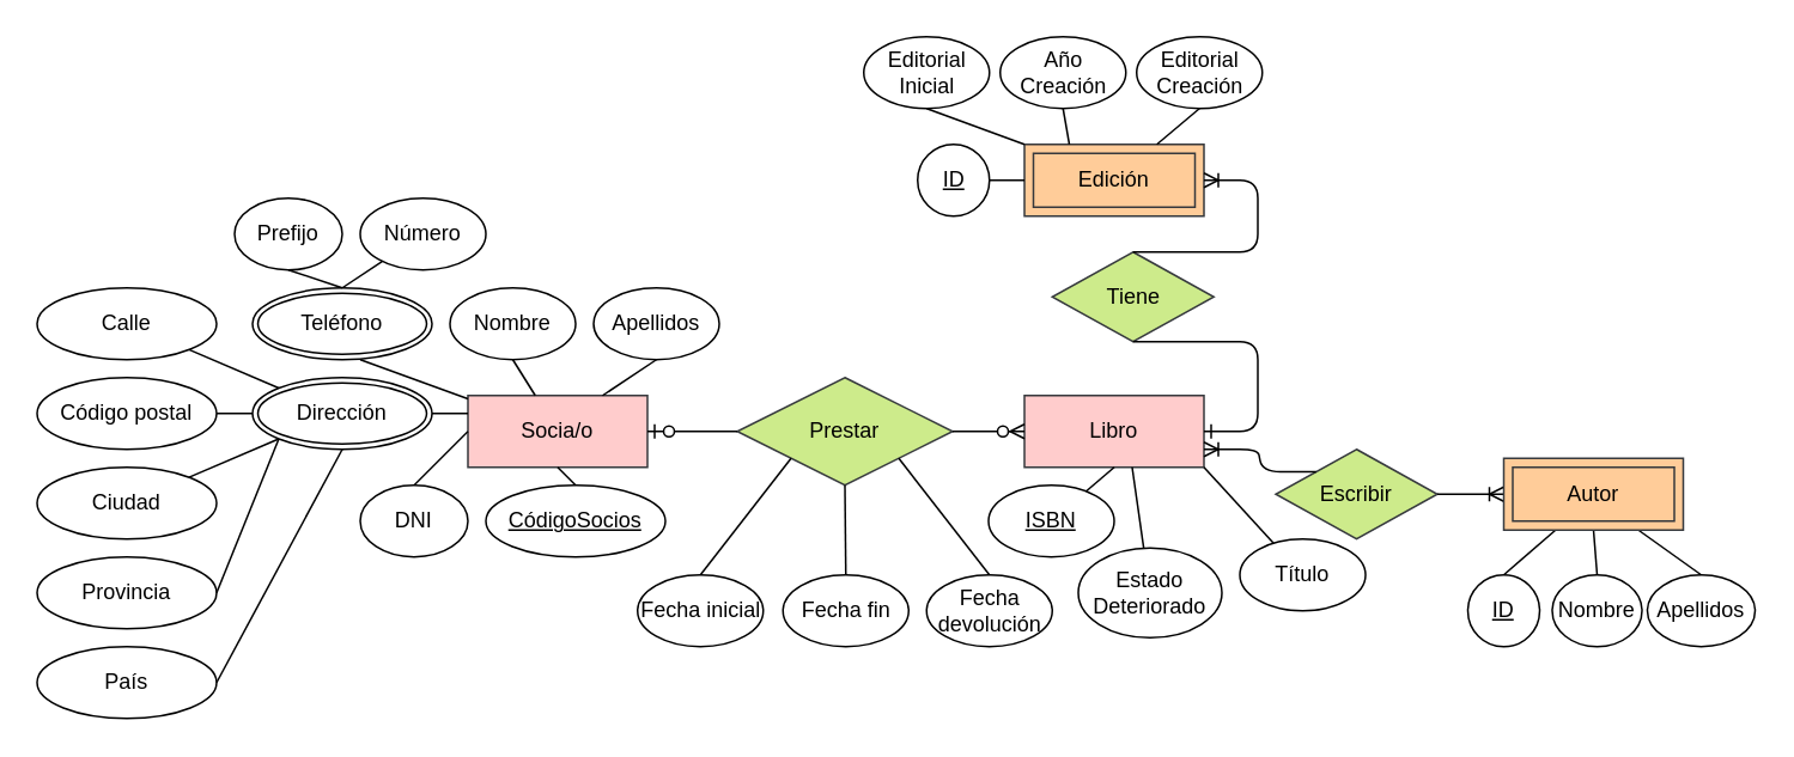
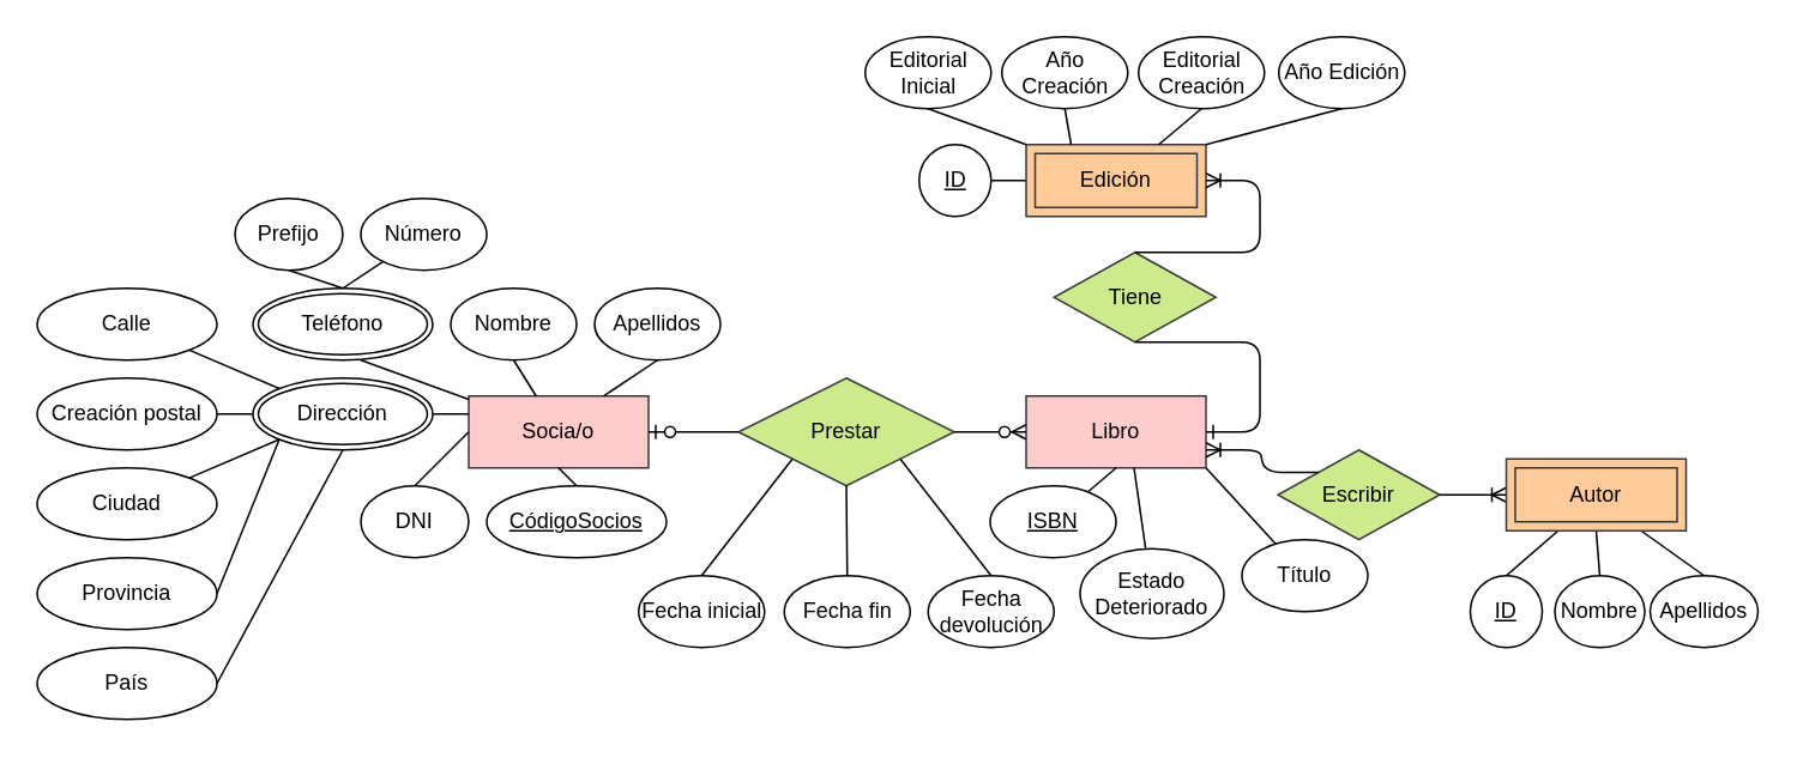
+ <mxCell id="36" value="Año Edición" style="ellipse;whiteSpace=wrap;html=1;align=center;" vertex="1" parent="1"><mxGeometry x="710.5" y="20" width="70" height="40" as="geometry" /></mxCell>
+ <mxCell id="63" value="" style="endArrow=none;html=1;rounded=0;entryX=1;entryY=0;entryDx=0;entryDy=0;exitX=0.5;exitY=1;exitDx=0;exitDy=0;" edge="1" parent="1" source="36" target="60"><mxGeometry relative="1" as="geometry"><mxPoint x="718.76" y="312.283" as="sourcePoint" /><mxPoint x="680" y="270" as="targetPoint" /></mxGeometry></mxCell>
- <mxCell id="10" value="Código postal" style="ellipse;whiteSpace=wrap;html=1;align=center;" vertex="1" parent="1"><mxGeometry x="20" y="210" width="100" height="40" as="geometry" /></mxCell>
+ <mxCell id="10" value="Creación postal" style="ellipse;whiteSpace=wrap;html=1;align=center;" vertex="1" parent="1"><mxGeometry x="20" y="210" width="100" height="40" as="geometry" /></mxCell>
